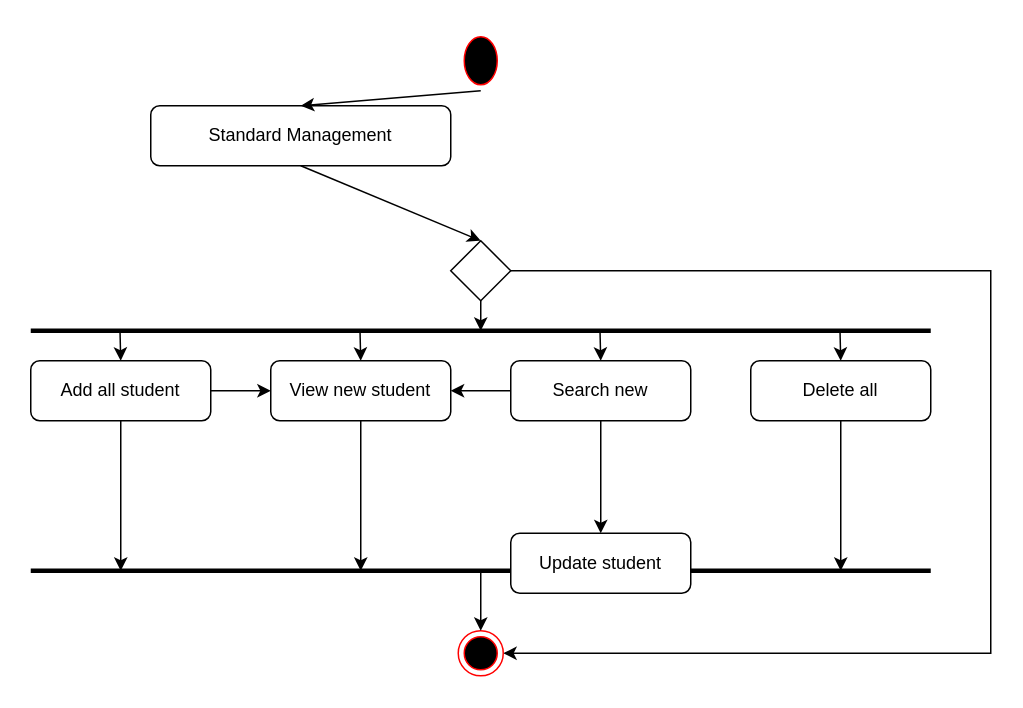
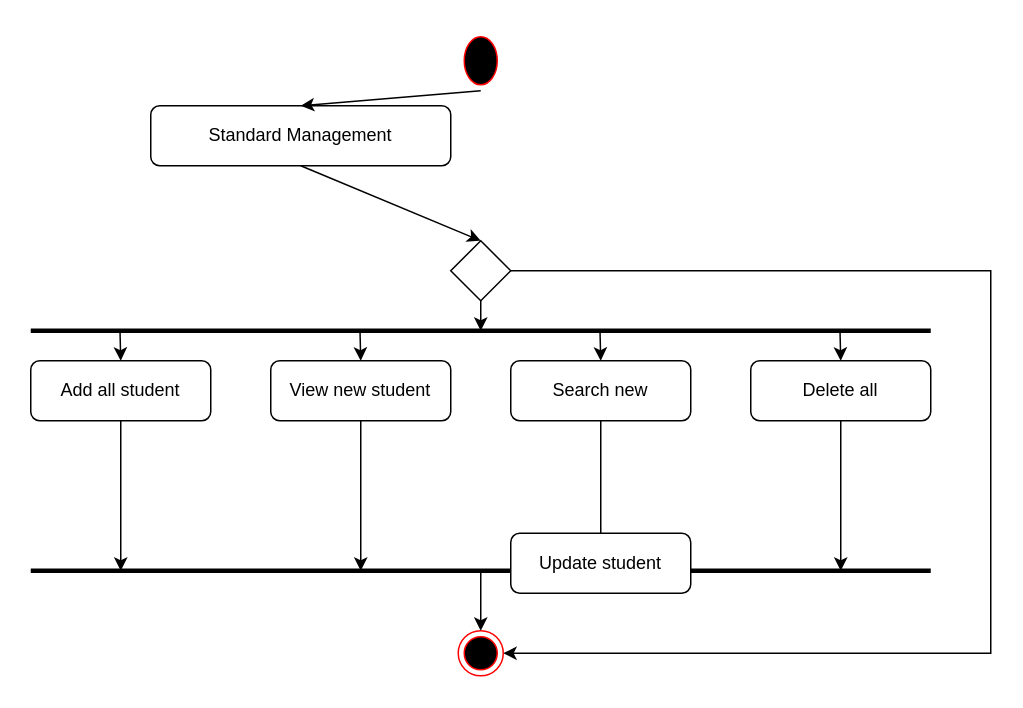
- <mxCell id="10" style="edgeStyle=orthogonalEdgeStyle;rounded=0;orthogonalLoop=1;jettySize=auto;html=1;exitX=1;exitY=0.5;exitDx=0;exitDy=0;entryX=0;entryY=0.5;entryDx=0;entryDy=0;strokeWidth=1;" edge="1" parent="1" source="12" target="14"><mxGeometry relative="1" as="geometry" /></mxCell>
- <mxCell id="15" style="edgeStyle=orthogonalEdgeStyle;rounded=0;orthogonalLoop=1;jettySize=auto;html=1;exitX=0;exitY=0.5;exitDx=0;exitDy=0;entryX=1;entryY=0.5;entryDx=0;entryDy=0;strokeWidth=1;" edge="1" parent="1" source="17" target="14"><mxGeometry relative="1" as="geometry" /></mxCell>
- <mxCell id="16" style="edgeStyle=orthogonalEdgeStyle;rounded=0;orthogonalLoop=1;jettySize=auto;html=1;exitX=0.5;exitY=1;exitDx=0;exitDy=0;entryX=0.5;entryY=0;entryDx=0;entryDy=0;strokeWidth=1;" edge="1" parent="1" source="17" target="19"><mxGeometry relative="1" as="geometry" /></mxCell>
+ <mxCell id="16" style="edgeStyle=orthogonalEdgeStyle;rounded=0;orthogonalLoop=1;jettySize=auto;html=1;exitX=0.5;exitY=1;exitDx=0;exitDy=0;entryX=0.5;entryY=0;entryDx=0;entryDy=0;strokeWidth=1;endArrow=none;" edge="1" parent="1" source="17" target="19"><mxGeometry relative="1" as="geometry" /></mxCell>
